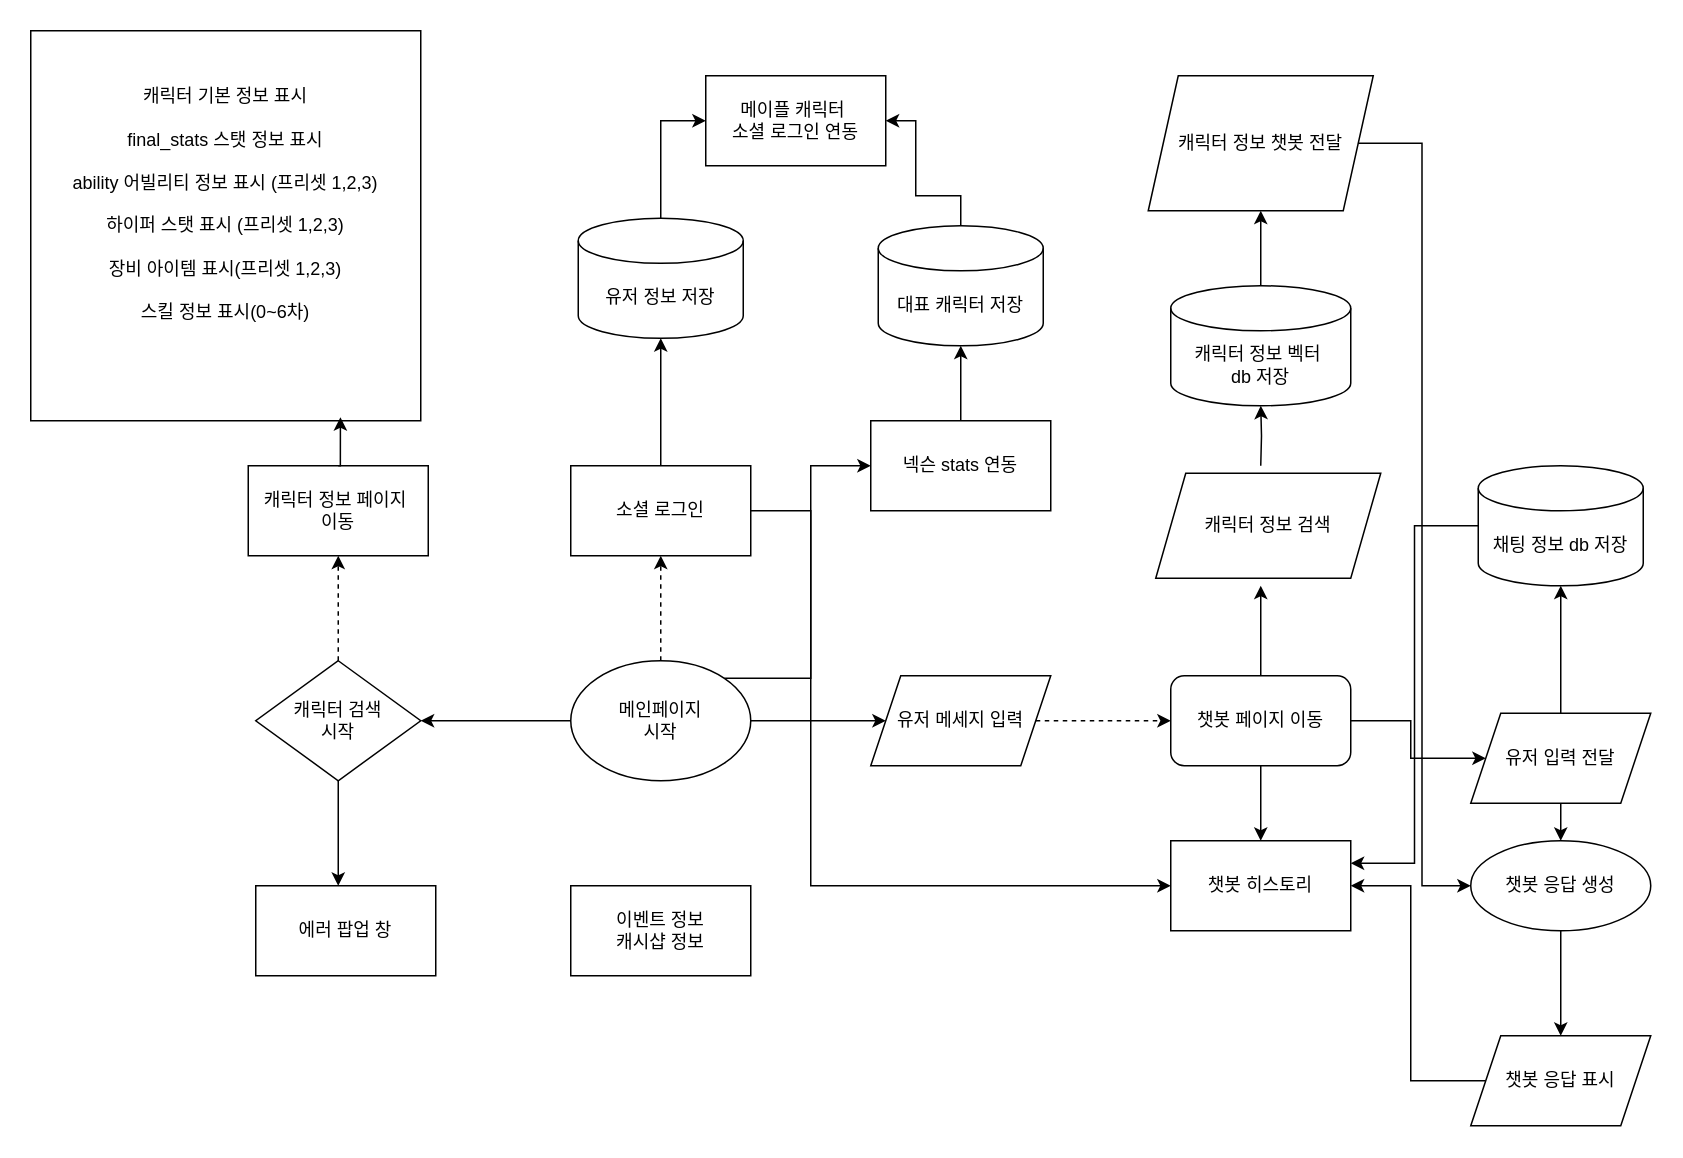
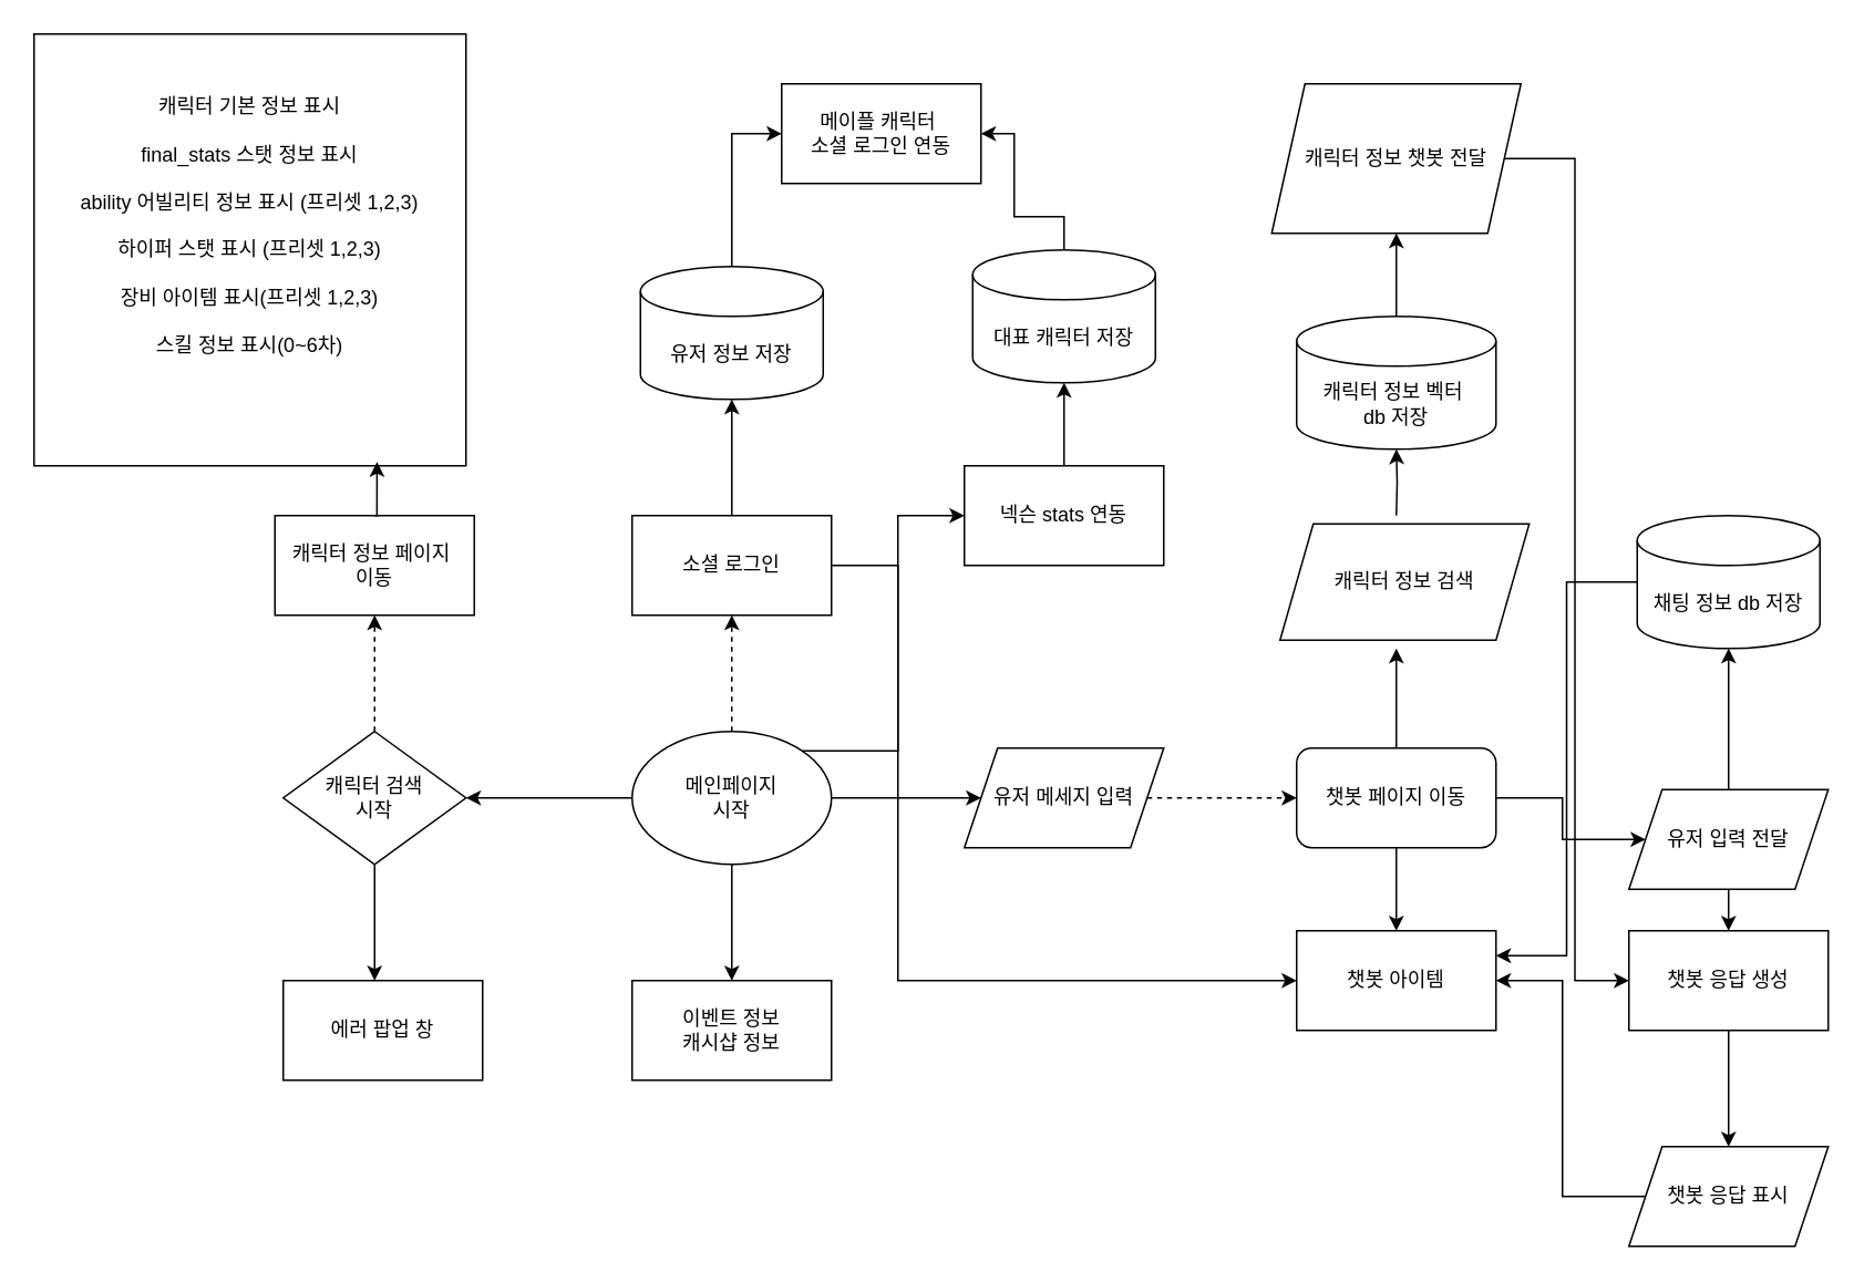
- <mxCell id="29" value="유저 정보 저장" style="shape=cylinder3;whiteSpace=wrap;html=1;boundedLbl=1;backgroundOutline=1;size=15;" vertex="1" parent="1"><mxGeometry x="385" y="145" width="110" height="80" as="geometry" /></mxCell>
+ <mxCell id="29" value="유저 정보 저장" style="shape=cylinder3;whiteSpace=wrap;html=1;boundedLbl=1;backgroundOutline=1;size=15;" vertex="1" parent="1"><mxGeometry x="385" y="160" width="110" height="80" as="geometry" /></mxCell>
+ <mxCell id="6" style="edgeStyle=orthogonalEdgeStyle;rounded=0;orthogonalLoop=1;jettySize=auto;html=1;exitX=0.5;exitY=1;exitDx=0;exitDy=0;" edge="1" parent="1" source="7" target="47"><mxGeometry relative="1" as="geometry"><mxPoint x="440" y="590" as="targetPoint" /></mxGeometry></mxCell>
- <mxCell id="44" value="챗봇 히스토리" style="rounded=0;whiteSpace=wrap;html=1;" vertex="1" parent="1"><mxGeometry x="780" y="560" width="120" height="60" as="geometry" /></mxCell>
+ <mxCell id="44" value="챗봇 아이템" style="rounded=0;whiteSpace=wrap;html=1;" vertex="1" parent="1"><mxGeometry x="780" y="560" width="120" height="60" as="geometry" /></mxCell>
- <mxCell id="17" value="챗봇 응답 생성" style="ellipse;whiteSpace=wrap;html=1;" parent="1" vertex="1"><mxGeometry x="980" y="560" width="120" height="60" as="geometry" /></mxCell>
+ <mxCell id="17" value="챗봇 응답 생성" style="rounded=0;whiteSpace=wrap;html=1;" parent="1" vertex="1"><mxGeometry x="980" y="560" width="120" height="60" as="geometry" /></mxCell>
